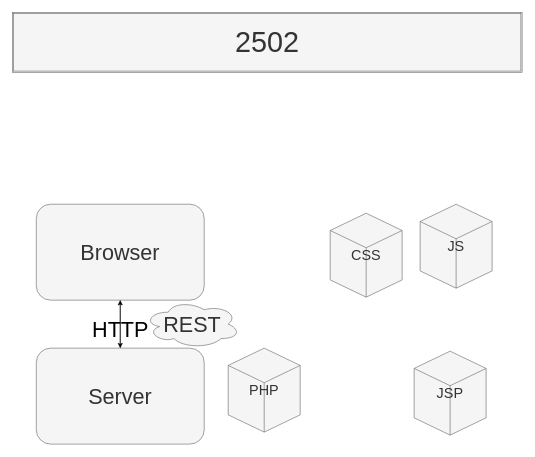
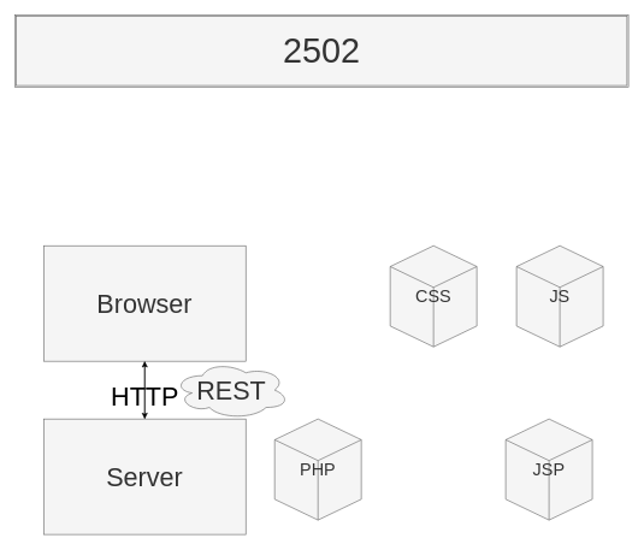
- <mxCell id="9" value="&lt;font style=&quot;font-size: 24px&quot;&gt;JS&lt;/font&gt;" style="html=1;whiteSpace=wrap;shape=isoCube2;backgroundOutline=1;isoAngle=15;shadow=0;sketch=0;fillColor=#f5f5f5;strokeColor=#666666;fontColor=#333333;" parent="1" vertex="1"><mxGeometry x="700" y="340" width="120" height="140" as="geometry" /></mxCell>
+ <mxCell id="9" value="&lt;font style=&quot;font-size: 24px&quot;&gt;JS&lt;/font&gt;" style="html=1;whiteSpace=wrap;shape=isoCube2;backgroundOutline=1;isoAngle=15;shadow=0;sketch=0;fillColor=#f5f5f5;strokeColor=#666666;fontColor=#333333;" parent="1" vertex="1"><mxGeometry x="715" y="340" width="120" height="140" as="geometry" /></mxCell>
- <mxCell id="3" value="&lt;font style=&quot;font-size: 36px&quot;&gt;Browser&lt;/font&gt;" style="whiteSpace=wrap;html=1;shadow=0;sketch=0;fillColor=#f5f5f5;strokeColor=#666666;fontColor=#333333;rounded=1;" parent="1" vertex="1"><mxGeometry x="60" y="340" width="280" height="160" as="geometry" /></mxCell>
+ <mxCell id="3" value="&lt;font style=&quot;font-size: 36px&quot;&gt;Browser&lt;/font&gt;" style="rounded=0;whiteSpace=wrap;html=1;shadow=0;sketch=0;fillColor=#f5f5f5;strokeColor=#666666;fontColor=#333333;" parent="1" vertex="1"><mxGeometry x="60" y="340" width="280" height="160" as="geometry" /></mxCell>
- <mxCell id="8" value="&lt;font style=&quot;font-size: 24px&quot;&gt;CSS&lt;/font&gt;" style="html=1;whiteSpace=wrap;shape=isoCube2;backgroundOutline=1;isoAngle=15;shadow=0;sketch=0;fillColor=#f5f5f5;strokeColor=#666666;fontColor=#333333;" parent="1" vertex="1"><mxGeometry x="550" y="355" width="120" height="140" as="geometry" /></mxCell>
+ <mxCell id="8" value="&lt;font style=&quot;font-size: 24px&quot;&gt;CSS&lt;/font&gt;" style="html=1;whiteSpace=wrap;shape=isoCube2;backgroundOutline=1;isoAngle=15;shadow=0;sketch=0;fillColor=#f5f5f5;strokeColor=#666666;fontColor=#333333;" parent="1" vertex="1"><mxGeometry x="540" y="340" width="120" height="140" as="geometry" /></mxCell>
- <mxCell id="11" value="&lt;font style=&quot;font-size: 24px&quot;&gt;JSP&lt;/font&gt;" style="html=1;whiteSpace=wrap;shape=isoCube2;backgroundOutline=1;isoAngle=15;shadow=0;sketch=0;fillColor=#f5f5f5;strokeColor=#666666;fontColor=#333333;" parent="1" vertex="1"><mxGeometry x="690" y="585" width="120" height="140" as="geometry" /></mxCell>
+ <mxCell id="11" value="&lt;font style=&quot;font-size: 24px&quot;&gt;JSP&lt;/font&gt;" style="html=1;whiteSpace=wrap;shape=isoCube2;backgroundOutline=1;isoAngle=15;shadow=0;sketch=0;fillColor=#f5f5f5;strokeColor=#666666;fontColor=#333333;" parent="1" vertex="1"><mxGeometry x="700" y="580" width="120" height="140" as="geometry" /></mxCell>
- <mxCell id="6" value="&lt;font style=&quot;font-size: 36px&quot;&gt;Server&lt;/font&gt;" style="whiteSpace=wrap;html=1;shadow=0;sketch=0;fillColor=#f5f5f5;strokeColor=#666666;fontColor=#333333;rounded=1;" parent="1" vertex="1"><mxGeometry x="60" y="580" width="280" height="160" as="geometry" /></mxCell>
+ <mxCell id="6" value="&lt;font style=&quot;font-size: 36px&quot;&gt;Server&lt;/font&gt;" style="rounded=0;whiteSpace=wrap;html=1;shadow=0;sketch=0;fillColor=#f5f5f5;strokeColor=#666666;fontColor=#333333;" parent="1" vertex="1"><mxGeometry x="60" y="580" width="280" height="160" as="geometry" /></mxCell>
